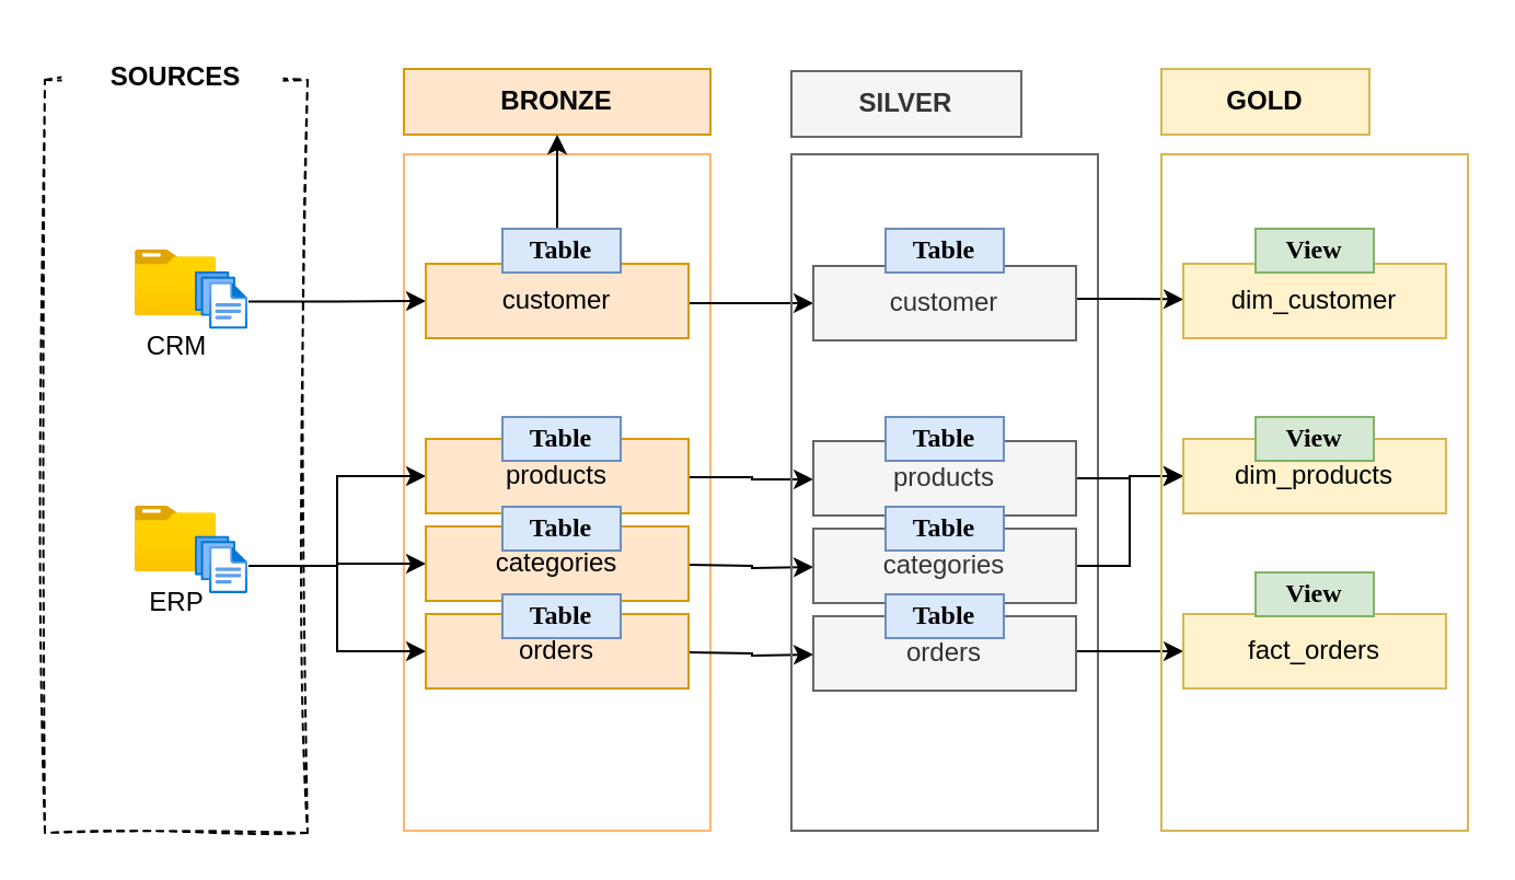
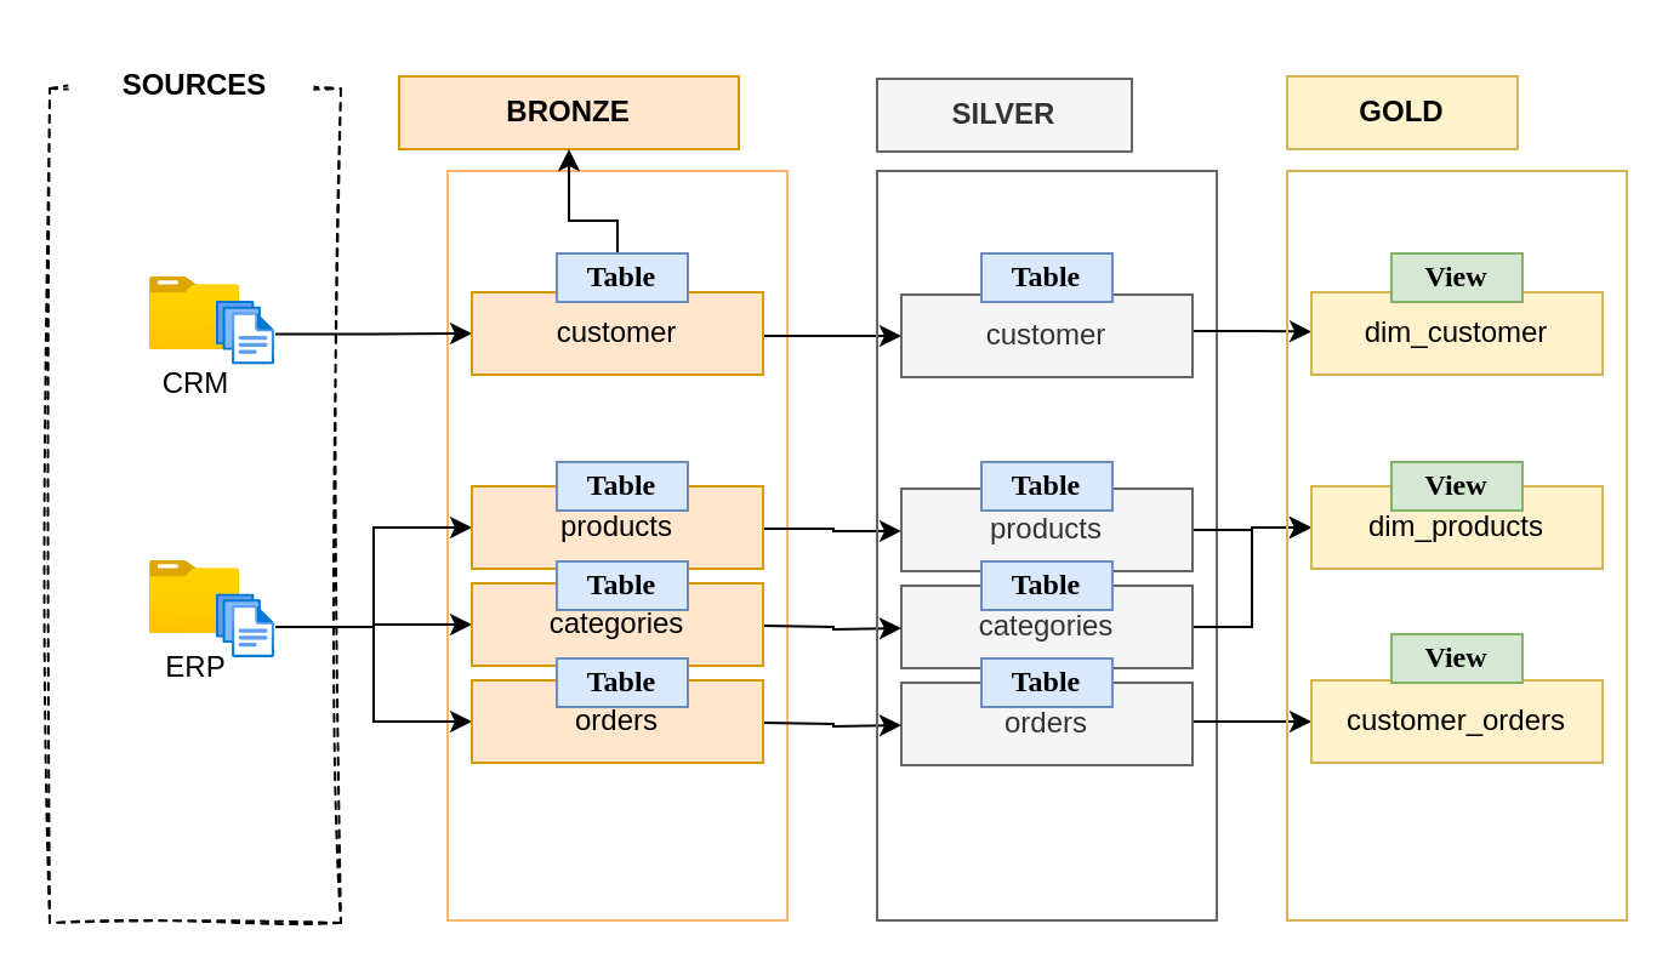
- <mxCell id="4" value="&lt;b&gt;BRONZE&lt;/b&gt;" style="rounded=0;whiteSpace=wrap;html=1;fillColor=#ffe6cc;strokeColor=#d79b00;" parent="1" vertex="1"><mxGeometry x="184" y="31" width="140" height="30" as="geometry" /></mxCell>
+ <mxCell id="4" value="&lt;b&gt;BRONZE&lt;/b&gt;" style="rounded=0;whiteSpace=wrap;html=1;fillColor=#ffe6cc;strokeColor=#d79b00;" parent="1" vertex="1"><mxGeometry x="164" y="31" width="140" height="30" as="geometry" /></mxCell>
- <mxCell id="37" value="fact_orders" style="rounded=0;whiteSpace=wrap;html=1;fillColor=#fff2cc;strokeColor=#d6b656;" parent="1" vertex="1"><mxGeometry x="540" y="280" width="120" height="34" as="geometry" /></mxCell>
+ <mxCell id="37" value="customer_orders" style="rounded=0;whiteSpace=wrap;html=1;fillColor=#fff2cc;strokeColor=#d6b656;" parent="1" vertex="1"><mxGeometry x="540" y="280" width="120" height="34" as="geometry" /></mxCell>
